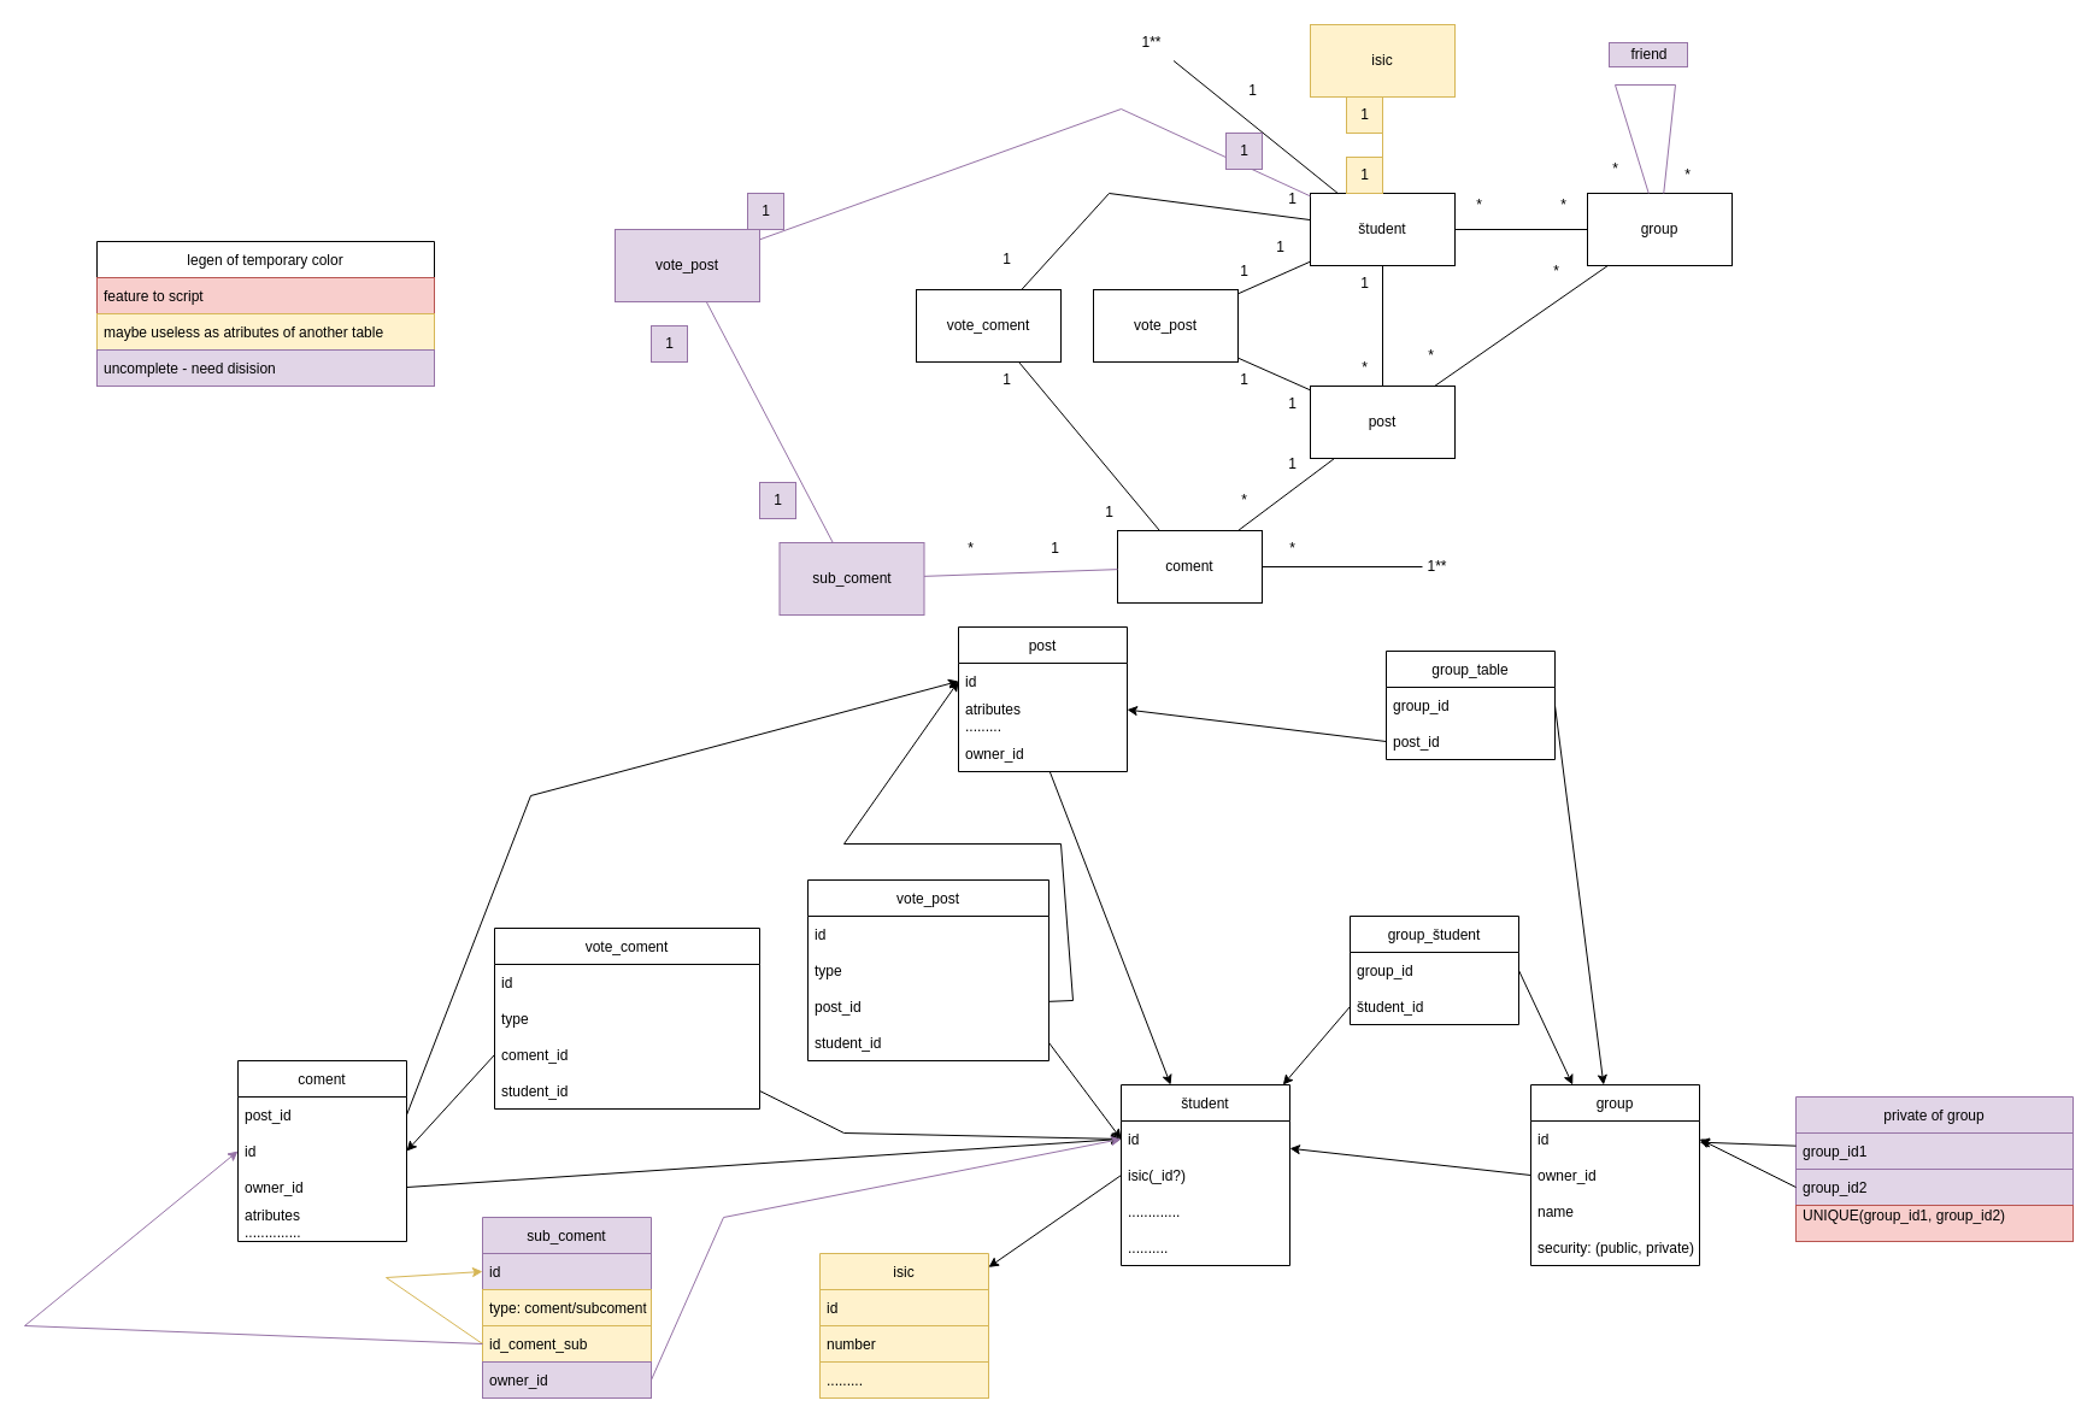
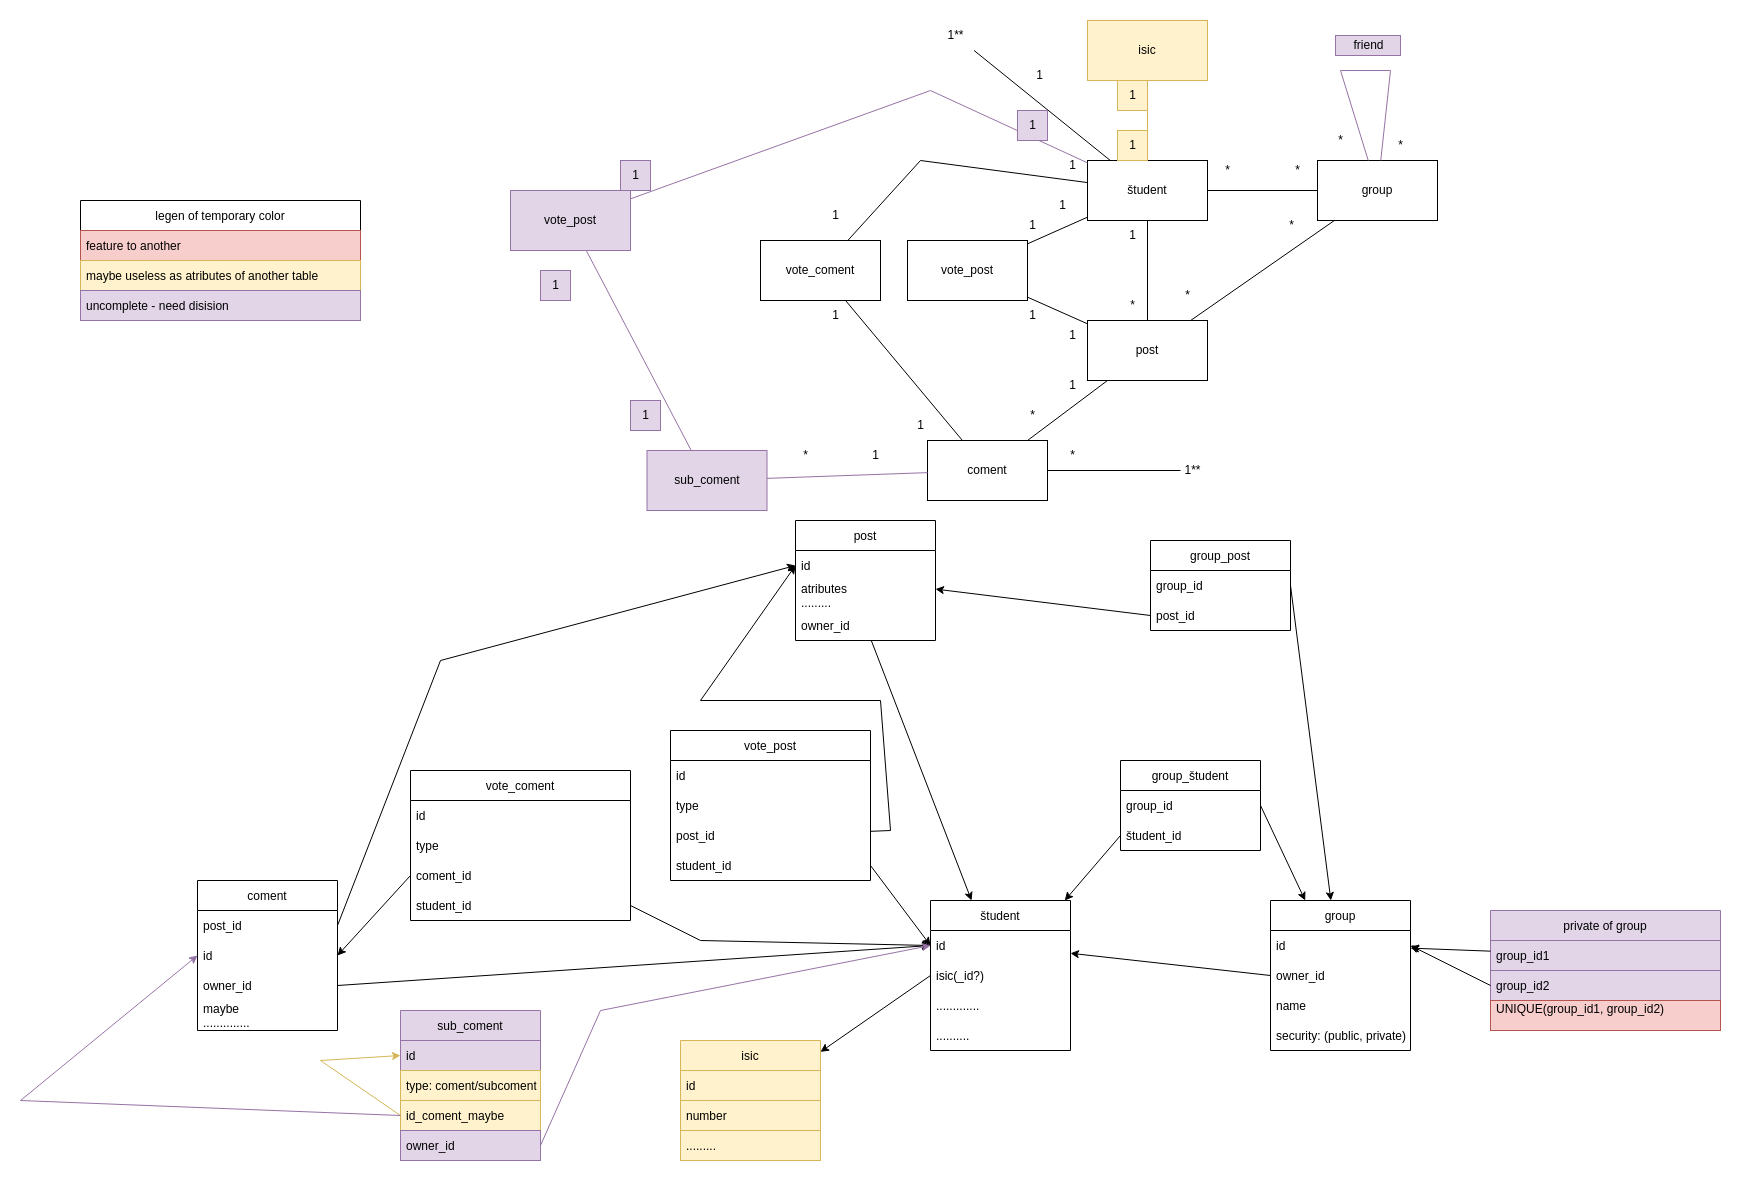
- <mxCell id="89" value="feature to script" style="text;strokeColor=#b85450;fillColor=#f8cecc;align=left;verticalAlign=middle;spacingLeft=4;spacingRight=4;overflow=hidden;points=[[0,0.5],[1,0.5]];portConstraint=eastwest;rotatable=0;" vertex="1" parent="88"><mxGeometry y="30" width="280" height="30" as="geometry" /></mxCell>
+ <mxCell id="89" value="feature to another" style="text;strokeColor=#b85450;fillColor=#f8cecc;align=left;verticalAlign=middle;spacingLeft=4;spacingRight=4;overflow=hidden;points=[[0,0.5],[1,0.5]];portConstraint=eastwest;rotatable=0;" vertex="1" parent="88"><mxGeometry y="30" width="280" height="30" as="geometry" /></mxCell>
- <mxCell id="22" value="group_table" style="swimlane;fontStyle=0;childLayout=stackLayout;horizontal=1;startSize=30;horizontalStack=0;resizeParent=1;resizeParentMax=0;resizeLast=0;collapsible=1;marginBottom=0;" parent="1" vertex="1"><mxGeometry x="1150" y="540" width="140" height="90" as="geometry" /></mxCell>
+ <mxCell id="22" value="group_post" style="swimlane;fontStyle=0;childLayout=stackLayout;horizontal=1;startSize=30;horizontalStack=0;resizeParent=1;resizeParentMax=0;resizeLast=0;collapsible=1;marginBottom=0;" parent="1" vertex="1"><mxGeometry x="1150" y="540" width="140" height="90" as="geometry" /></mxCell>
- <mxCell id="32" value="atributes&#10;.............." style="text;strokeColor=none;fillColor=none;align=left;verticalAlign=middle;spacingLeft=4;spacingRight=4;overflow=hidden;points=[[0,0.5],[1,0.5]];portConstraint=eastwest;rotatable=0;" parent="28" vertex="1"><mxGeometry y="120" width="140" height="30" as="geometry" /></mxCell>
+ <mxCell id="32" value="maybe&#10;.............." style="text;strokeColor=none;fillColor=none;align=left;verticalAlign=middle;spacingLeft=4;spacingRight=4;overflow=hidden;points=[[0,0.5],[1,0.5]];portConstraint=eastwest;rotatable=0;" parent="28" vertex="1"><mxGeometry y="120" width="140" height="30" as="geometry" /></mxCell>
- <mxCell id="105" value="id_coment_sub" style="text;strokeColor=#d6b656;fillColor=#fff2cc;align=left;verticalAlign=middle;spacingLeft=4;spacingRight=4;overflow=hidden;points=[[0,0.5],[1,0.5]];portConstraint=eastwest;rotatable=0;" vertex="1" parent="102"><mxGeometry y="90" width="140" height="30" as="geometry" /></mxCell>
+ <mxCell id="105" value="id_coment_maybe" style="text;strokeColor=#d6b656;fillColor=#fff2cc;align=left;verticalAlign=middle;spacingLeft=4;spacingRight=4;overflow=hidden;points=[[0,0.5],[1,0.5]];portConstraint=eastwest;rotatable=0;" vertex="1" parent="102"><mxGeometry y="90" width="140" height="30" as="geometry" /></mxCell>
